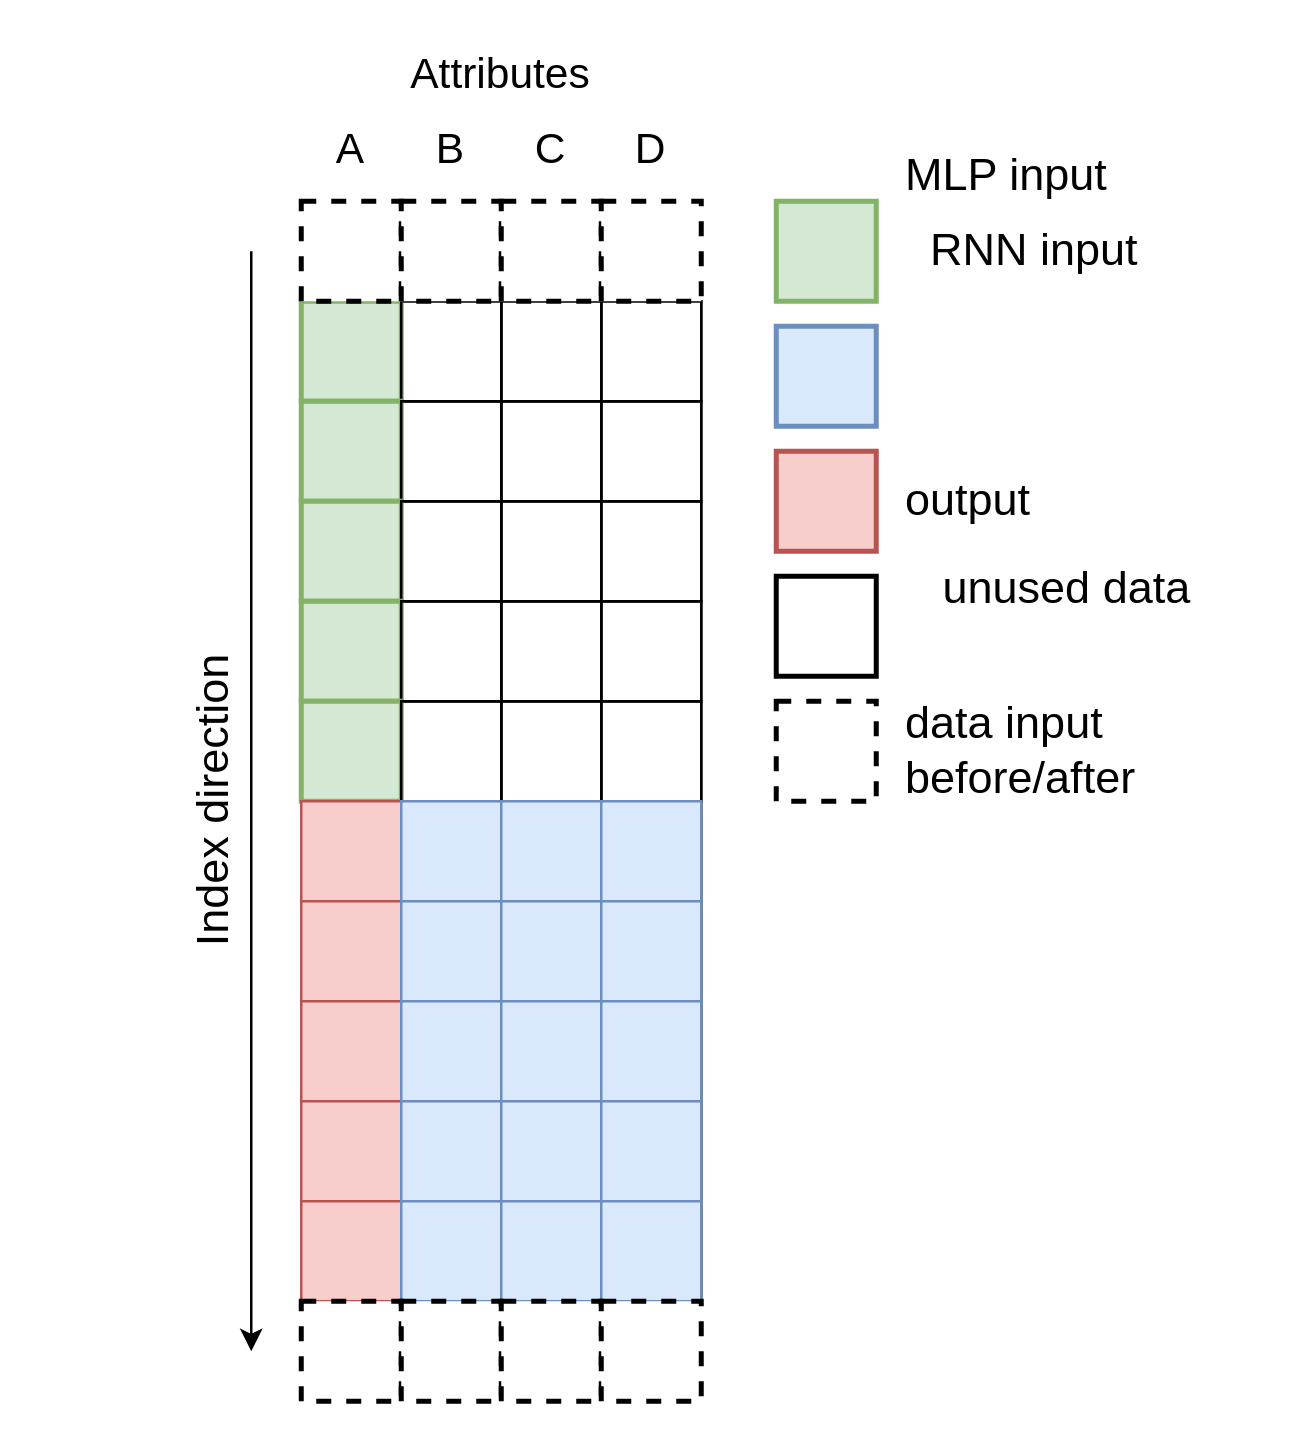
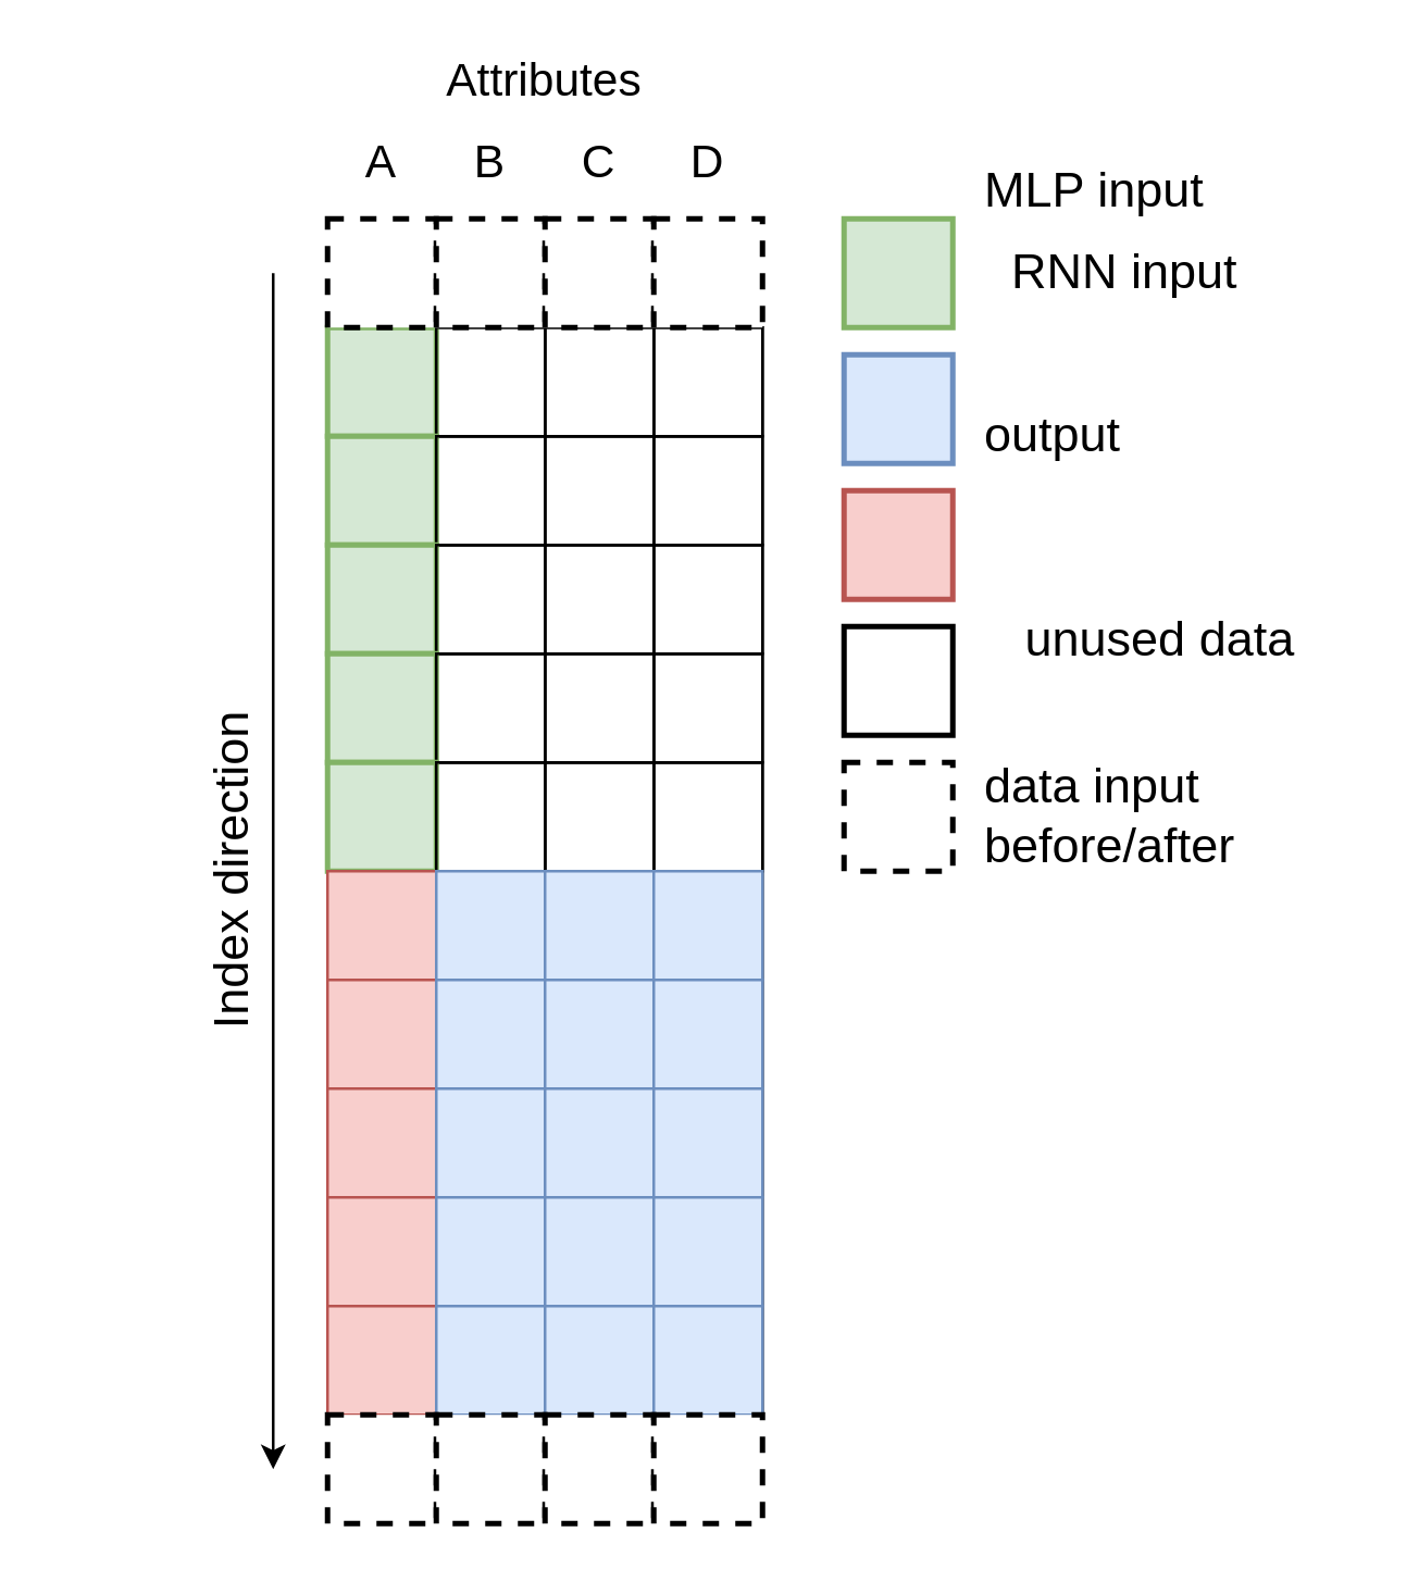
- <mxCell id="65" value="&lt;font style=&quot;font-size: 18px&quot;&gt;output&lt;/font&gt;" style="text;html=1;strokeColor=none;fillColor=none;align=left;verticalAlign=middle;whiteSpace=wrap;rounded=0;" vertex="1" parent="1"><mxGeometry x="360" y="190" width="110" height="20" as="geometry" /></mxCell>
+ <mxCell id="65" value="&lt;font style=&quot;font-size: 18px&quot;&gt;output&lt;/font&gt;" style="text;html=1;strokeColor=none;fillColor=none;align=left;verticalAlign=middle;whiteSpace=wrap;rounded=0;" vertex="1" parent="1"><mxGeometry x="360" y="150" width="110" height="20" as="geometry" /></mxCell>
